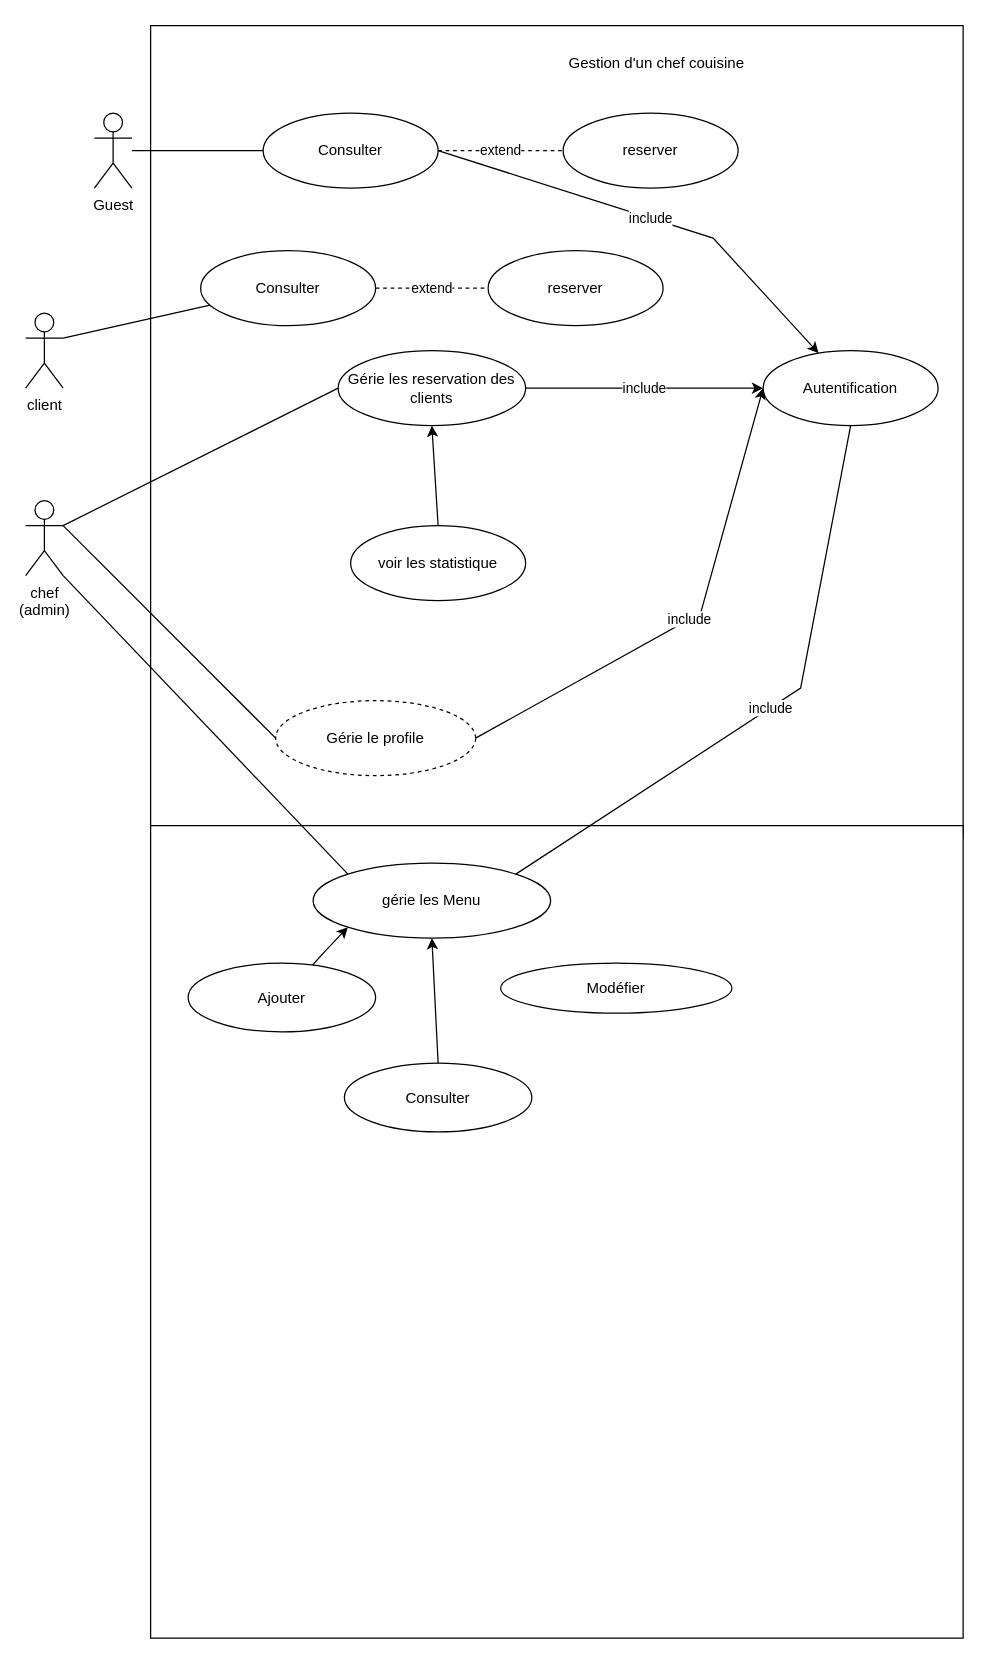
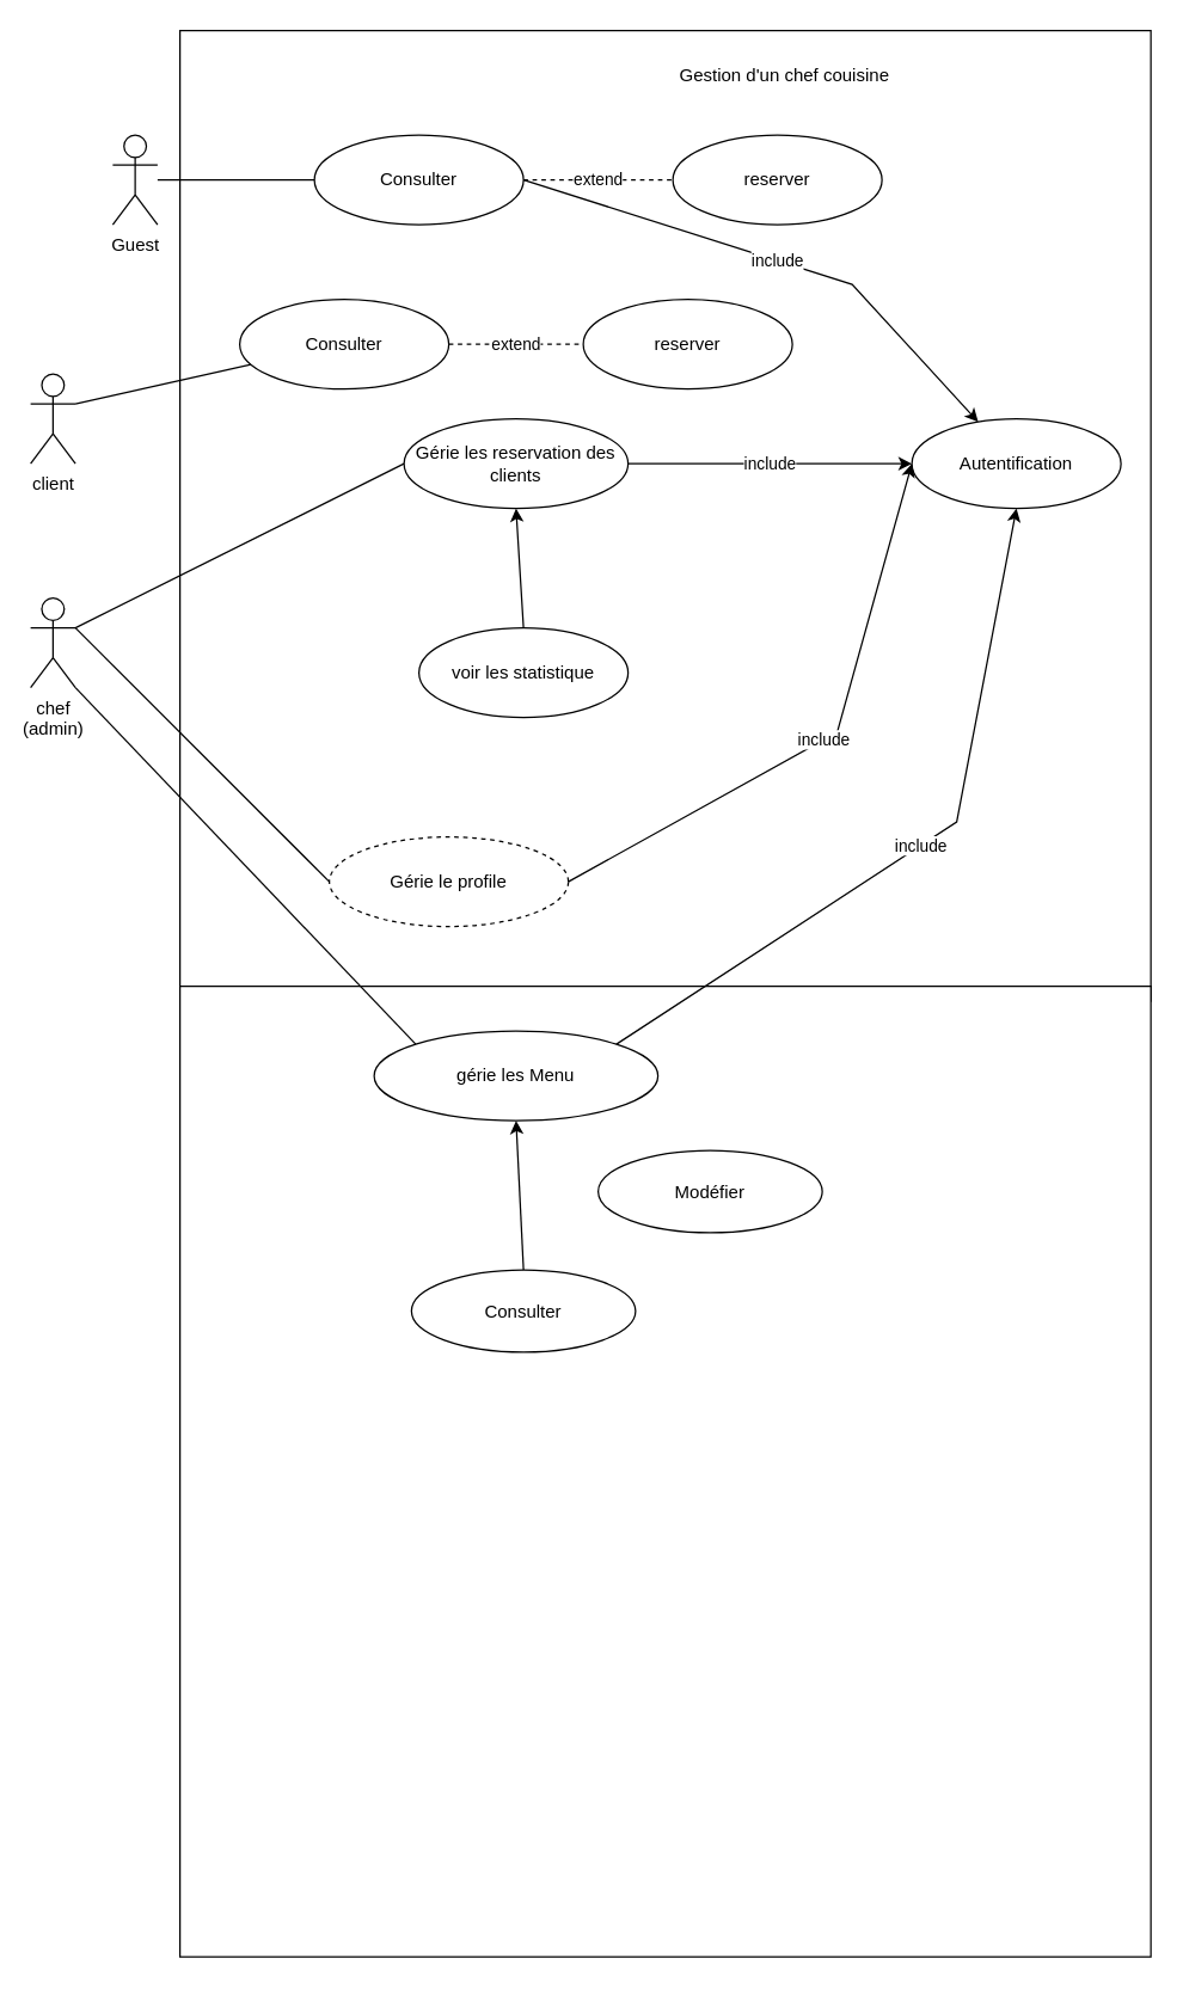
- <mxCell id="28" value="include" style="endArrow=none;html=1;exitX=1;exitY=0;exitDx=0;exitDy=0;entryX=0.5;entryY=1;entryDx=0;entryDy=0;rounded=0;" parent="1" source="20" target="6" edge="1"><mxGeometry width="50" height="50" relative="1" as="geometry"><mxPoint x="390" y="640" as="sourcePoint" /><mxPoint x="440" y="590" as="targetPoint" /><Array as="points"><mxPoint x="640" y="550" /></Array></mxGeometry></mxCell>
+ <mxCell id="28" value="include" style="endArrow=classic;html=1;exitX=1;exitY=0;exitDx=0;exitDy=0;entryX=0.5;entryY=1;entryDx=0;entryDy=0;rounded=0;" parent="1" source="20" target="6" edge="1"><mxGeometry width="50" height="50" relative="1" as="geometry"><mxPoint x="390" y="640" as="sourcePoint" /><mxPoint x="440" y="590" as="targetPoint" /><Array as="points"><mxPoint x="640" y="550" /></Array></mxGeometry></mxCell>
- <mxCell id="26" value="" style="endArrow=classic;html=1;entryX=0;entryY=1;entryDx=0;entryDy=0;rounded=0;" parent="1" source="23" target="20" edge="1"><mxGeometry width="50" height="50" relative="1" as="geometry"><mxPoint x="390" y="780" as="sourcePoint" /><mxPoint x="440" y="730" as="targetPoint" /><Array as="points"><mxPoint x="260" y="760" /></Array></mxGeometry></mxCell>
- <mxCell id="25" value="Modéfier" style="ellipse;whiteSpace=wrap;html=1;rounded=0;" parent="1" vertex="1"><mxGeometry x="400" y="770" width="185" height="40" as="geometry" /></mxCell>
+ <mxCell id="25" value="Modéfier" style="ellipse;whiteSpace=wrap;html=1;rounded=0;" parent="1" vertex="1"><mxGeometry x="400" y="770" width="150" height="55" as="geometry" /></mxCell>
- <mxCell id="23" value="Ajouter" style="ellipse;whiteSpace=wrap;html=1;rounded=0;" parent="1" vertex="1"><mxGeometry x="150" y="770" width="150" height="55" as="geometry" /></mxCell>
